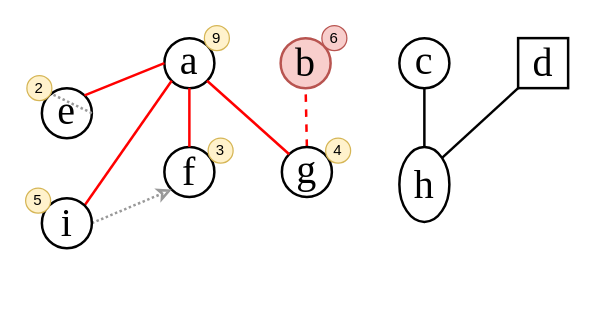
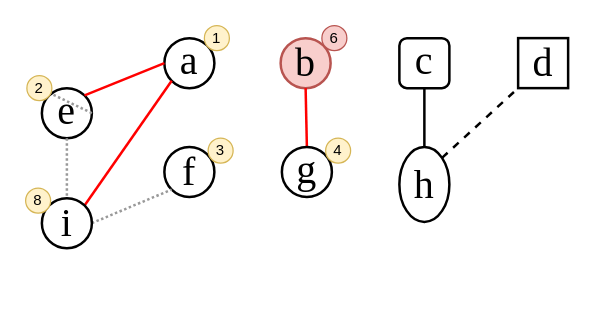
- <mxCell id="23" value="9" style="ellipse;whiteSpace=wrap;html=1;aspect=fixed;fillColor=#fff2cc;strokeColor=#d6b656;container=0;" parent="2" vertex="1"><mxGeometry x="143" width="20" height="20" as="geometry" /></mxCell>
+ <mxCell id="23" value="1" style="ellipse;whiteSpace=wrap;html=1;aspect=fixed;fillColor=#fff2cc;strokeColor=#d6b656;container=0;" parent="2" vertex="1"><mxGeometry x="143" width="20" height="20" as="geometry" /></mxCell>
- <mxCell id="5" value="c" style="ellipse;whiteSpace=wrap;html=1;aspect=fixed;strokeWidth=2;fontFamily=Times New Roman;fontSize=32;spacingTop=-5;" parent="2" vertex="1"><mxGeometry x="299" y="10" width="40" height="40" as="geometry" /></mxCell>
+ <mxCell id="5" value="c" style="whiteSpace=wrap;html=1;aspect=fixed;strokeWidth=2;fontFamily=Times New Roman;fontSize=32;spacingTop=-5;rounded=1;" parent="2" vertex="1"><mxGeometry x="299" y="10" width="40" height="40" as="geometry" /></mxCell>
- <mxCell id="12" style="edgeStyle=none;rounded=0;orthogonalLoop=1;jettySize=auto;html=1;exitX=0.5;exitY=0;exitDx=0;exitDy=0;entryX=0.5;entryY=1;entryDx=0;entryDy=0;strokeWidth=2;fontFamily=Times New Roman;fontSize=32;endArrow=none;endFill=0;strokeColor=#FF0000;dashed=1;" parent="2" source="13" target="4" edge="1"><mxGeometry relative="1" as="geometry" /></mxCell>
+ <mxCell id="12" style="edgeStyle=none;rounded=0;orthogonalLoop=1;jettySize=auto;html=1;exitX=0.5;exitY=0;exitDx=0;exitDy=0;entryX=0.5;entryY=1;entryDx=0;entryDy=0;strokeWidth=2;fontFamily=Times New Roman;fontSize=32;endArrow=none;endFill=0;strokeColor=#FF0000;" parent="2" source="13" target="4" edge="1"><mxGeometry relative="1" as="geometry" /></mxCell>
- <mxCell id="10" style="edgeStyle=none;rounded=0;orthogonalLoop=1;jettySize=auto;html=1;exitX=0.5;exitY=1;exitDx=0;exitDy=0;entryX=0.5;entryY=0;entryDx=0;entryDy=0;strokeWidth=2;fontFamily=Times New Roman;fontSize=32;endArrow=none;endFill=0;strokeColor=#FF0000;" parent="2" source="3" target="9" edge="1"><mxGeometry relative="1" as="geometry" /></mxCell>
- <mxCell id="14" style="edgeStyle=none;rounded=0;orthogonalLoop=1;jettySize=auto;html=1;exitX=1;exitY=1;exitDx=0;exitDy=0;entryX=0;entryY=0;entryDx=0;entryDy=0;strokeWidth=2;fontFamily=Times New Roman;fontSize=32;endArrow=none;endFill=0;strokeColor=#FF0000;" parent="2" source="3" target="13" edge="1"><mxGeometry relative="1" as="geometry" /></mxCell>
- <mxCell id="15" style="edgeStyle=none;rounded=0;orthogonalLoop=1;jettySize=auto;html=1;exitX=1;exitY=0;exitDx=0;exitDy=0;entryX=0;entryY=1;entryDx=0;entryDy=0;strokeWidth=2;fontFamily=Times New Roman;fontSize=32;endArrow=none;endFill=0;strokeColor=#000000;" parent="2" source="16" target="6" edge="1"><mxGeometry relative="1" as="geometry" /></mxCell>
+ <mxCell id="15" style="edgeStyle=none;rounded=0;orthogonalLoop=1;jettySize=auto;html=1;exitX=1;exitY=0;exitDx=0;exitDy=0;entryX=0;entryY=1;entryDx=0;entryDy=0;strokeWidth=2;fontFamily=Times New Roman;fontSize=32;endArrow=none;endFill=0;strokeColor=#000000;dashed=1;" parent="2" source="16" target="6" edge="1"><mxGeometry relative="1" as="geometry" /></mxCell>
+ <mxCell id="21" style="edgeStyle=none;rounded=0;orthogonalLoop=1;jettySize=auto;html=1;exitX=0.5;exitY=1;exitDx=0;exitDy=0;entryX=0.5;entryY=0;entryDx=0;entryDy=0;strokeWidth=2;fontFamily=Times New Roman;fontSize=32;endArrow=none;endFill=0;strokeColor=#999999;dashed=1;dashPattern=1 1;" parent="2" source="7" target="20" edge="1"><mxGeometry relative="1" as="geometry" /></mxCell>
- <mxCell id="18" style="edgeStyle=none;rounded=0;orthogonalLoop=1;jettySize=auto;html=1;exitX=1;exitY=0.5;exitDx=0;exitDy=0;entryX=0;entryY=1;entryDx=0;entryDy=0;strokeWidth=2;fontFamily=Times New Roman;fontSize=32;endArrow=classic;endFill=0;strokeColor=#999999;dashed=1;dashPattern=1 1;" parent="2" source="20" target="9" edge="1"><mxGeometry relative="1" as="geometry" /></mxCell>
+ <mxCell id="18" style="edgeStyle=none;rounded=0;orthogonalLoop=1;jettySize=auto;html=1;exitX=1;exitY=0.5;exitDx=0;exitDy=0;entryX=0;entryY=1;entryDx=0;entryDy=0;strokeWidth=2;fontFamily=Times New Roman;fontSize=32;endArrow=none;endFill=0;strokeColor=#999999;dashed=1;dashPattern=1 1;" parent="2" source="20" target="9" edge="1"><mxGeometry relative="1" as="geometry" /></mxCell>
- <mxCell id="26" value="5" style="ellipse;whiteSpace=wrap;html=1;aspect=fixed;fillColor=#fff2cc;strokeColor=#d6b656;container=0;" parent="2" vertex="1"><mxGeometry y="130" width="20" height="20" as="geometry" /></mxCell>
+ <mxCell id="26" value="8" style="ellipse;whiteSpace=wrap;html=1;aspect=fixed;fillColor=#fff2cc;strokeColor=#d6b656;container=0;" parent="2" vertex="1"><mxGeometry y="130" width="20" height="20" as="geometry" /></mxCell>
